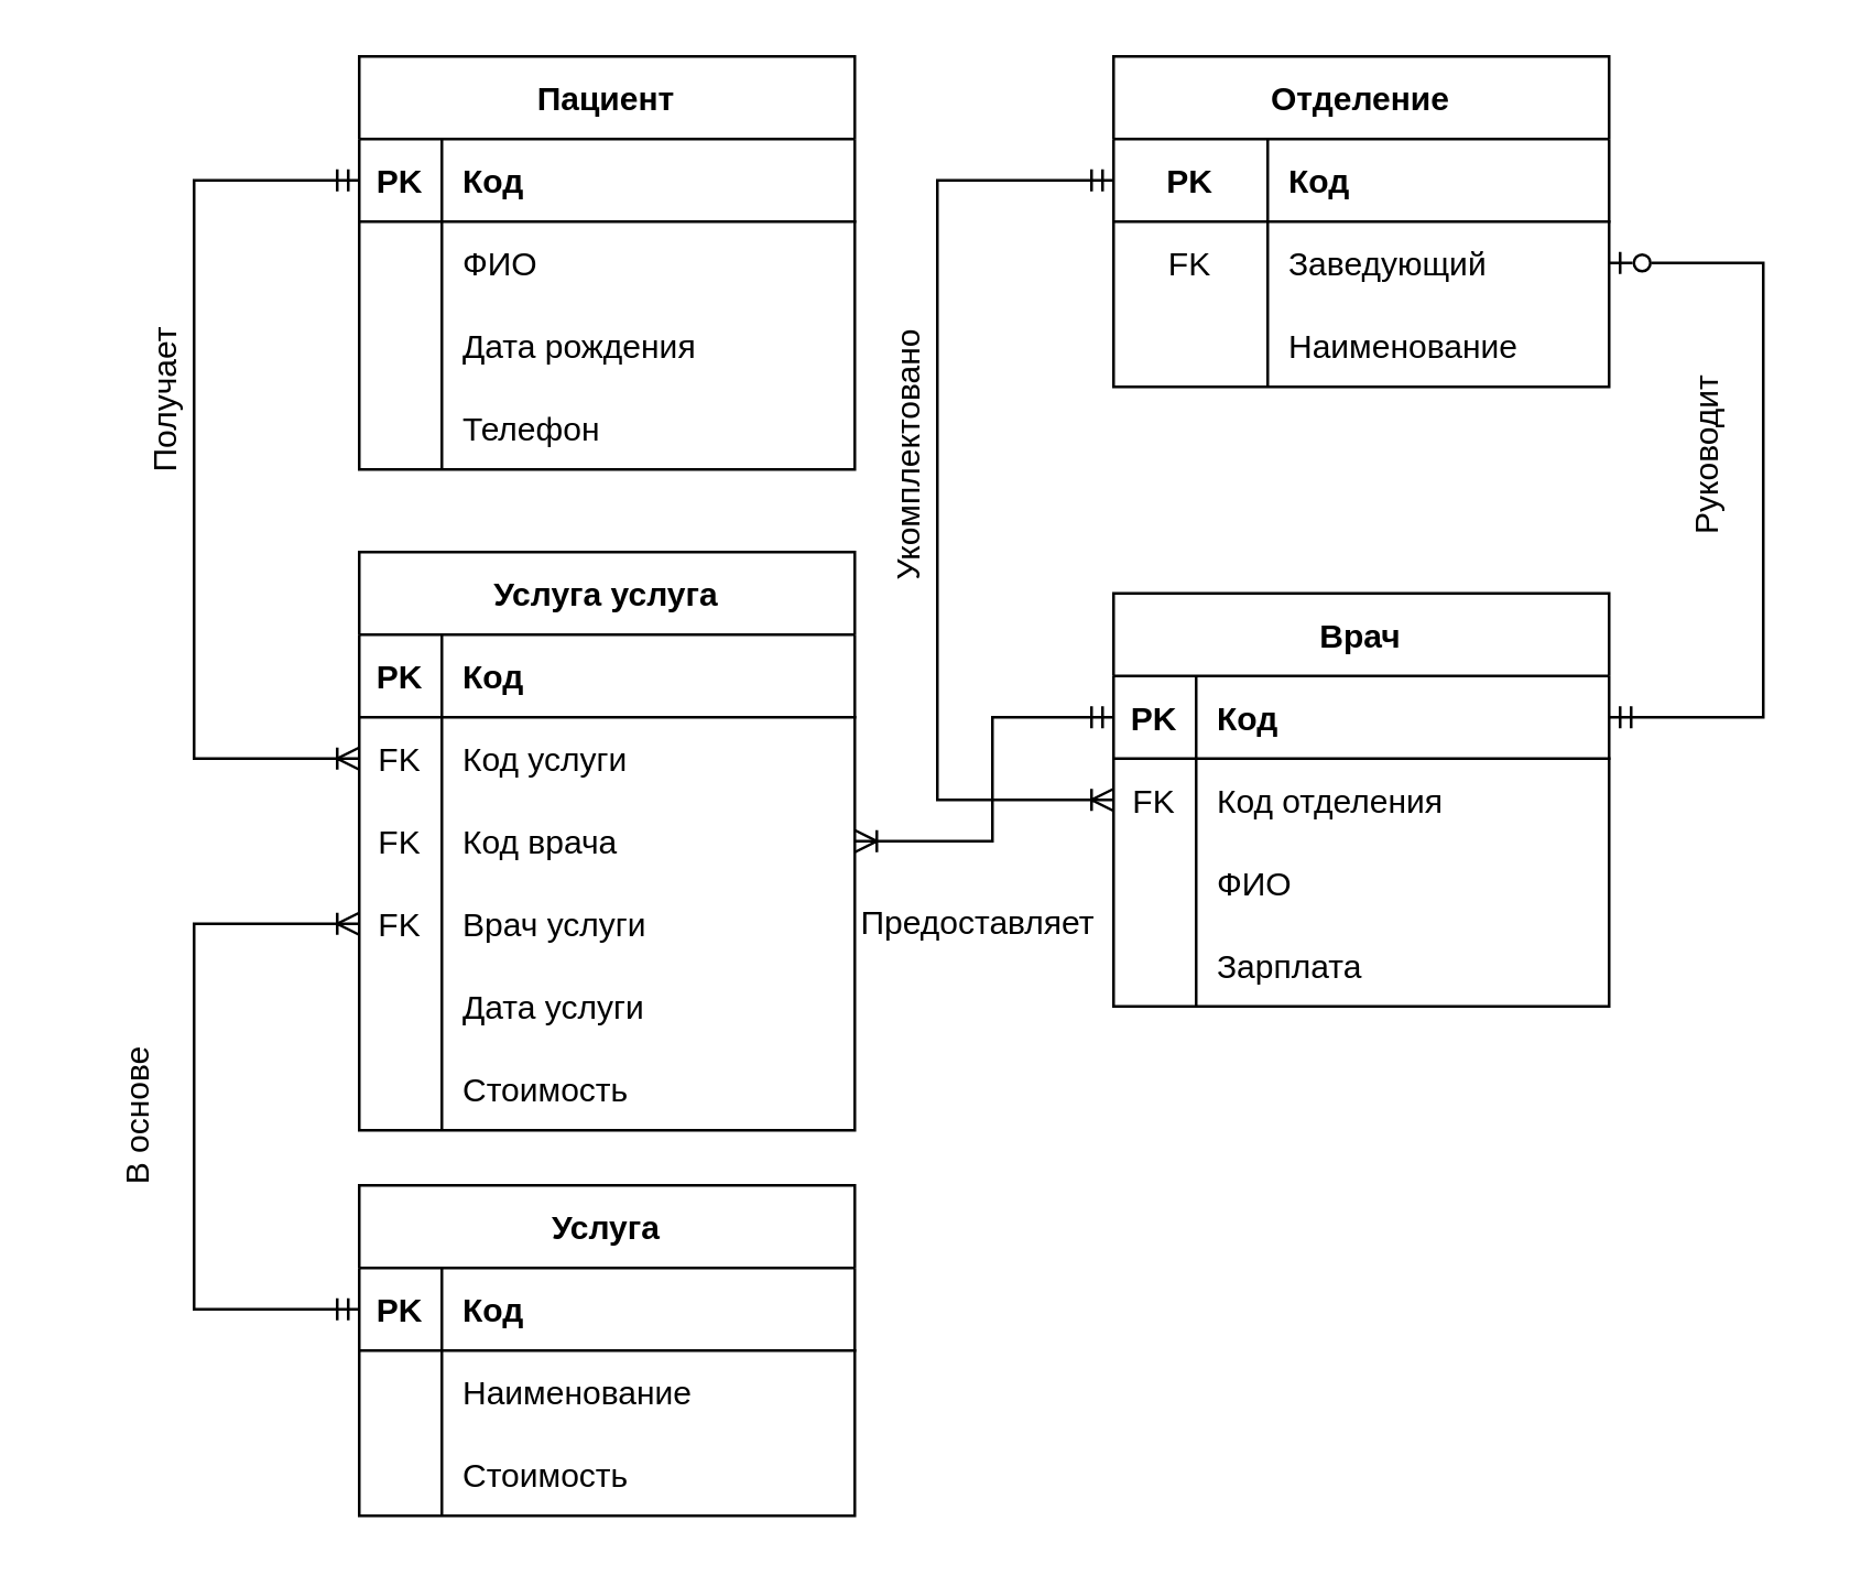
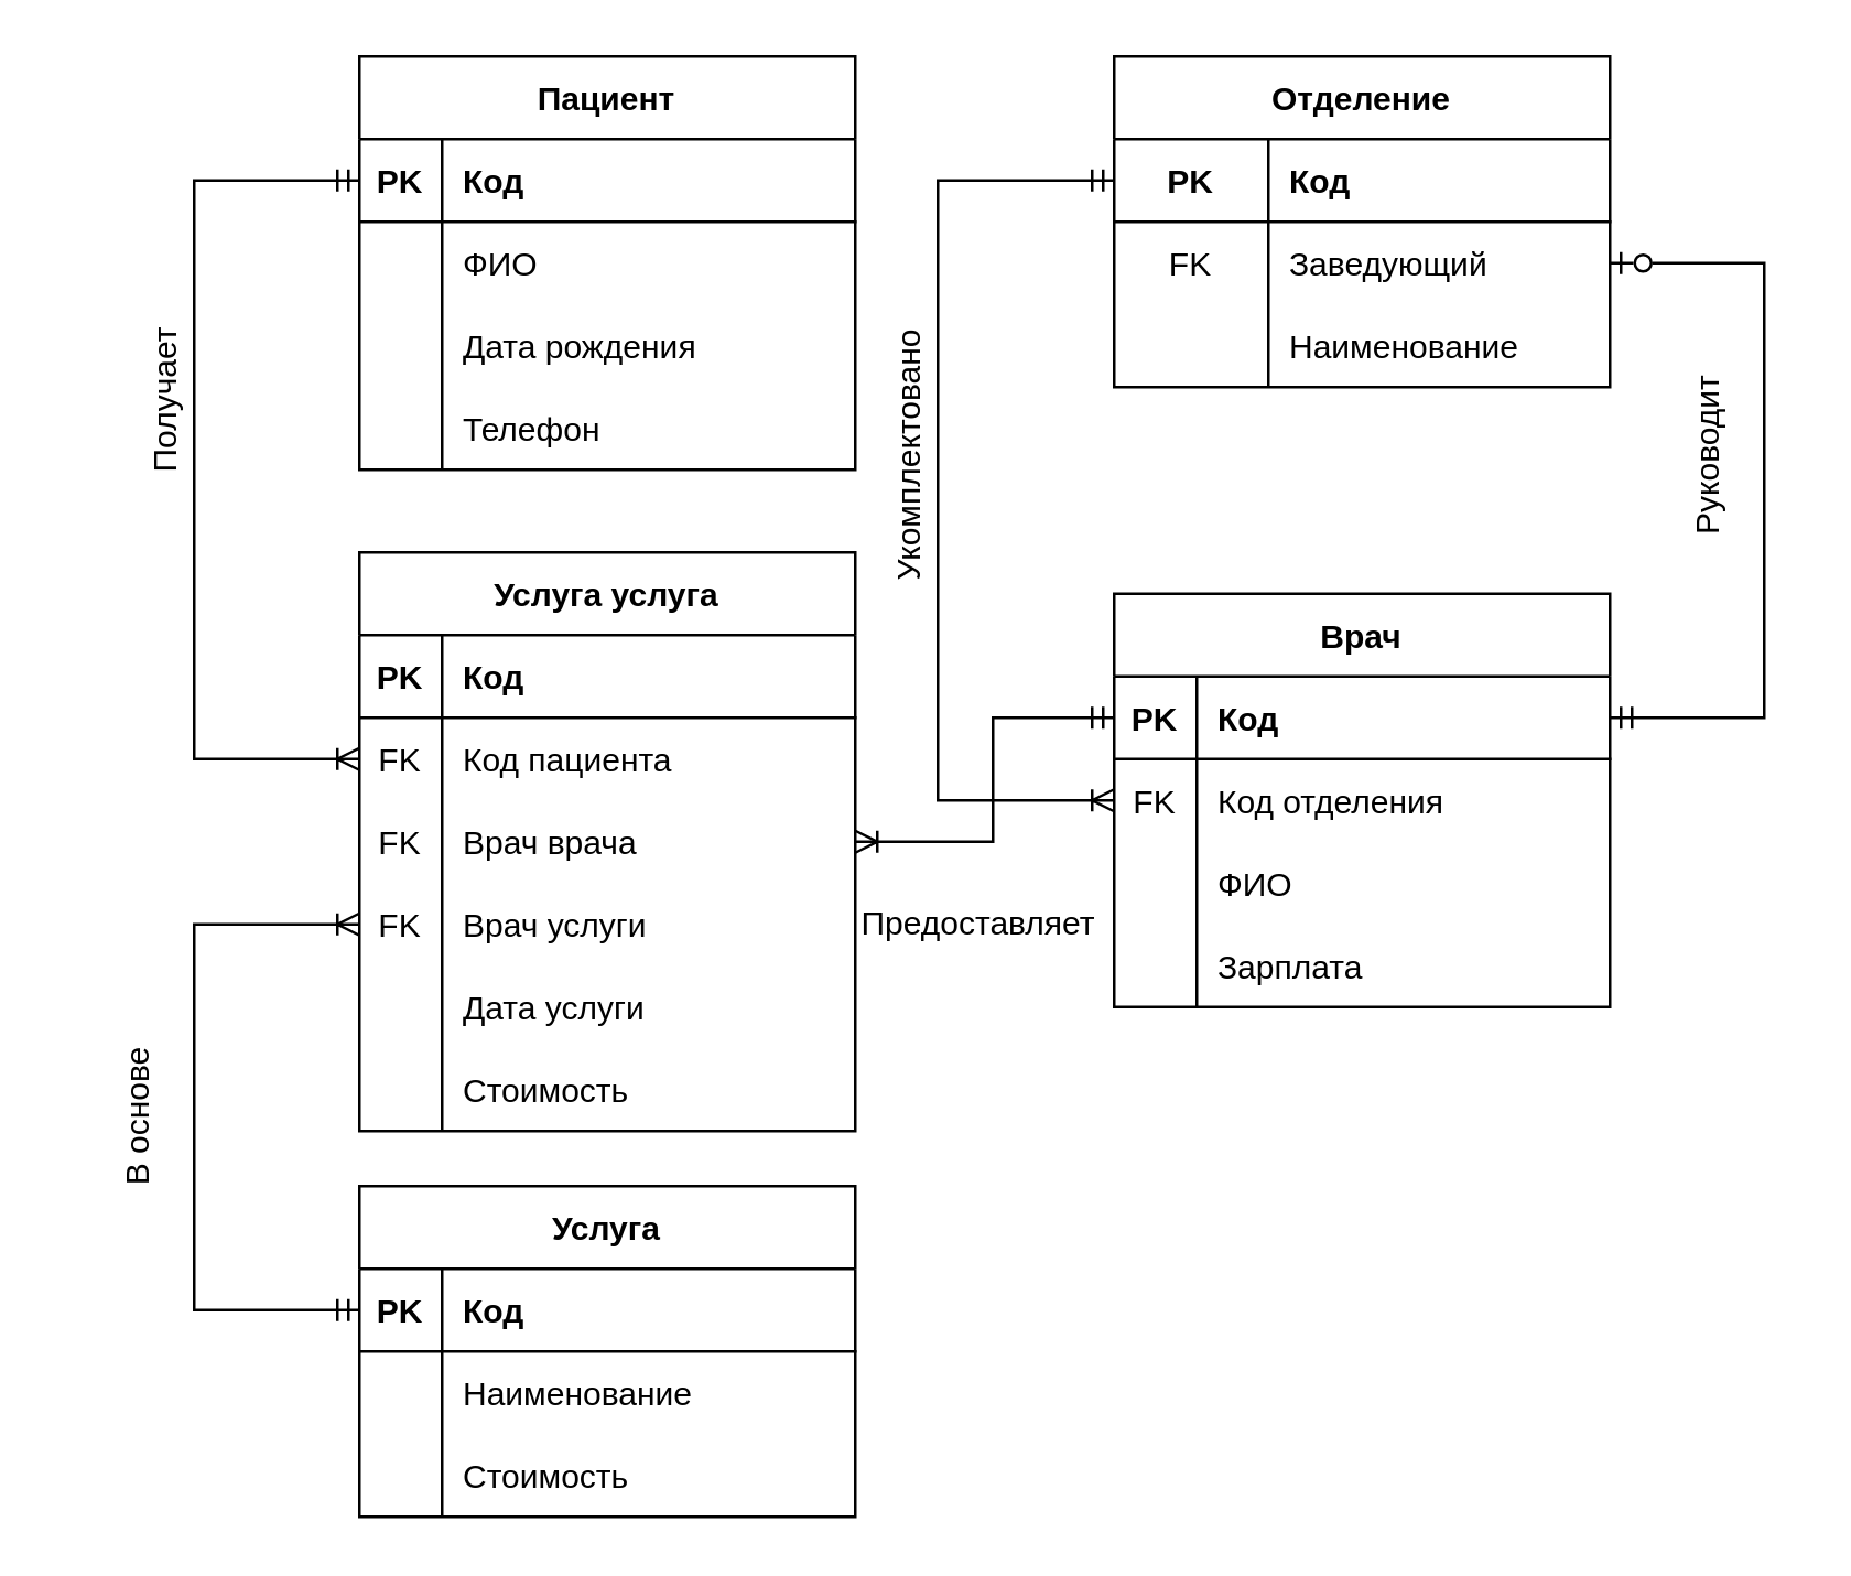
- <mxCell id="47" value="Код услуги" style="shape=partialRectangle;connectable=0;fillColor=none;top=0;left=0;bottom=0;right=0;align=left;spacingLeft=6;overflow=hidden;strokeColor=default;" parent="45" vertex="1"><mxGeometry x="30" width="150" height="30" as="geometry"><mxRectangle width="150" height="30" as="alternateBounds" /></mxGeometry></mxCell>
+ <mxCell id="47" value="Код пациента" style="shape=partialRectangle;connectable=0;fillColor=none;top=0;left=0;bottom=0;right=0;align=left;spacingLeft=6;overflow=hidden;strokeColor=default;" parent="45" vertex="1"><mxGeometry x="30" width="150" height="30" as="geometry"><mxRectangle width="150" height="30" as="alternateBounds" /></mxGeometry></mxCell>
- <mxCell id="50" value="Код врача" style="shape=partialRectangle;connectable=0;fillColor=none;top=0;left=0;bottom=0;right=0;align=left;spacingLeft=6;overflow=hidden;strokeColor=default;" parent="48" vertex="1"><mxGeometry x="30" width="150" height="30" as="geometry"><mxRectangle width="150" height="30" as="alternateBounds" /></mxGeometry></mxCell>
+ <mxCell id="50" value="Врач врача" style="shape=partialRectangle;connectable=0;fillColor=none;top=0;left=0;bottom=0;right=0;align=left;spacingLeft=6;overflow=hidden;strokeColor=default;" parent="48" vertex="1"><mxGeometry x="30" width="150" height="30" as="geometry"><mxRectangle width="150" height="30" as="alternateBounds" /></mxGeometry></mxCell>
